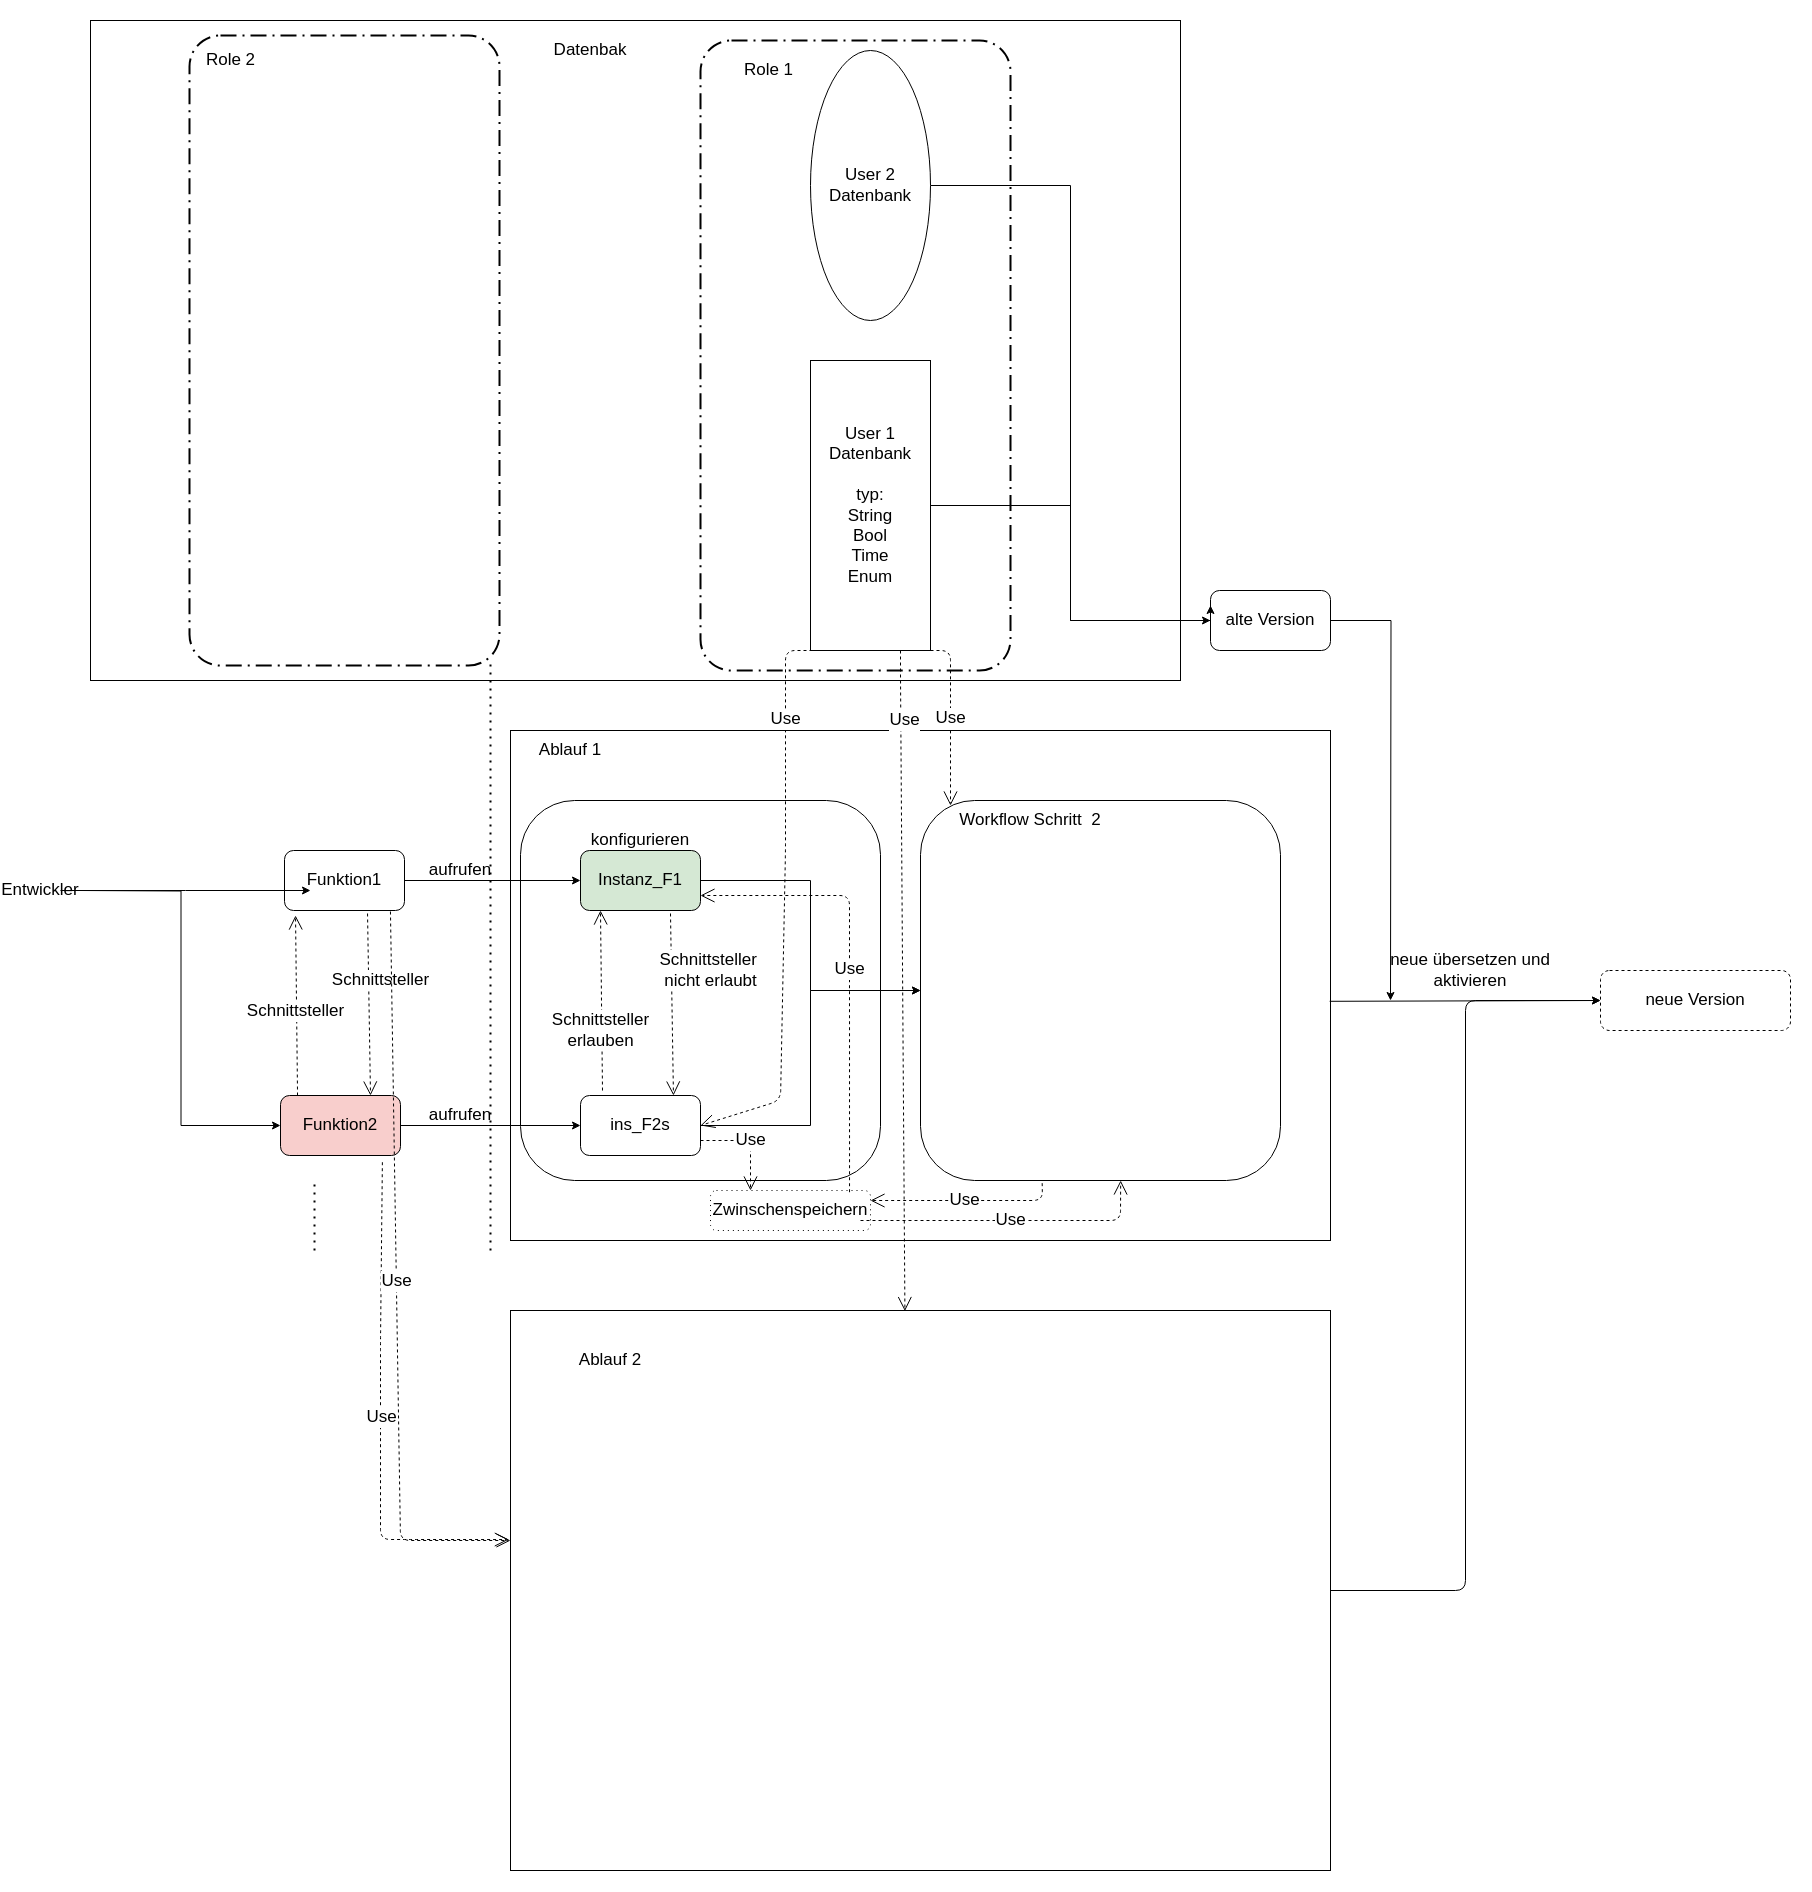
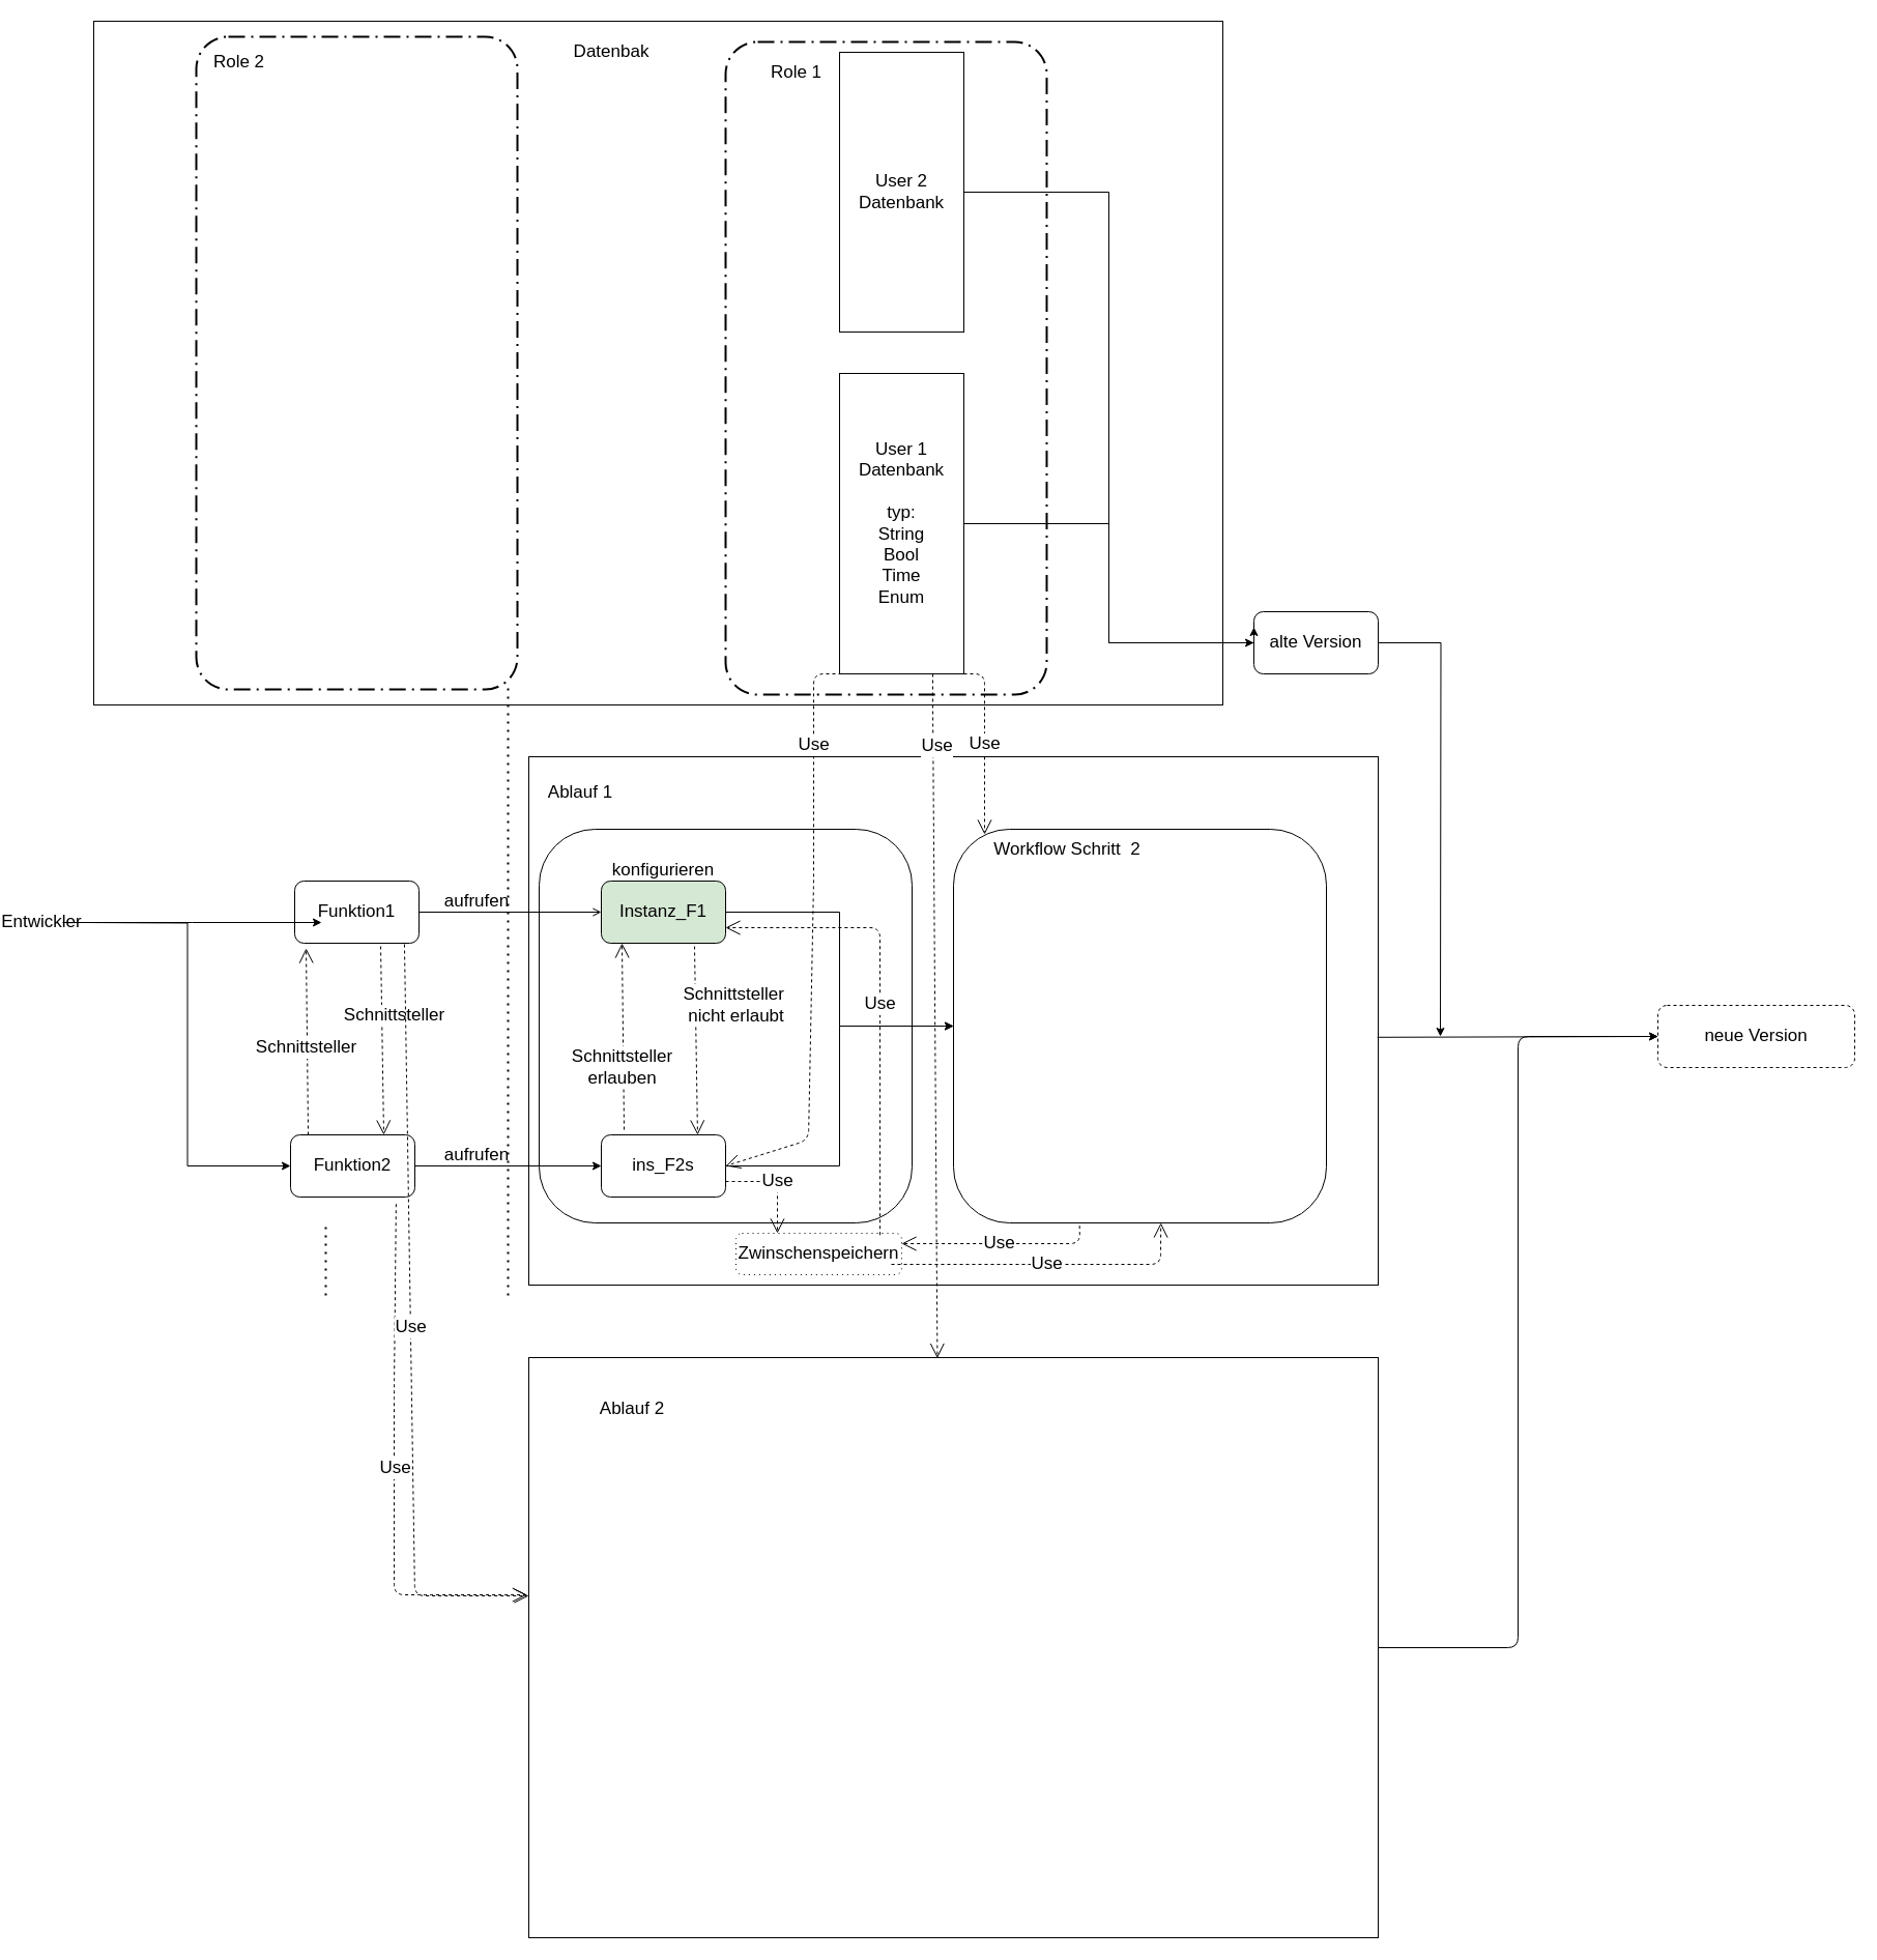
- <mxCell id="47" value="User 2&lt;br&gt;Datenbank" style="ellipse;whiteSpace=wrap;html=1;fontSize=17;" vertex="1" parent="1"><mxGeometry x="810" y="50" width="120" height="270" as="geometry" /></mxCell>
+ <mxCell id="47" value="User 2&lt;br&gt;Datenbank" style="rounded=0;whiteSpace=wrap;html=1;fontSize=17;" vertex="1" parent="1"><mxGeometry x="810" y="50" width="120" height="270" as="geometry" /></mxCell>
- <mxCell id="23" value="Ablauf 1" style="text;html=1;strokeColor=none;fillColor=none;align=center;verticalAlign=middle;whiteSpace=wrap;rounded=0;fontSize=17;" vertex="1" parent="1"><mxGeometry x="530" y="740" width="80" height="20" as="geometry" /></mxCell>
+ <mxCell id="23" value="Ablauf 1" style="text;html=1;strokeColor=none;fillColor=none;align=center;verticalAlign=middle;whiteSpace=wrap;rounded=0;fontSize=17;" vertex="1" parent="1"><mxGeometry x="520" y="755" width="80" height="20" as="geometry" /></mxCell>
- <mxCell id="5" style="edgeStyle=orthogonalEdgeStyle;rounded=0;orthogonalLoop=1;jettySize=auto;html=1;entryX=0;entryY=0.5;entryDx=0;entryDy=0;fontSize=17;" edge="1" parent="1" source="6" target="13"><mxGeometry relative="1" as="geometry" /></mxCell>
+ <mxCell id="5" style="edgeStyle=orthogonalEdgeStyle;rounded=0;orthogonalLoop=1;jettySize=auto;html=1;entryX=0;entryY=0.5;entryDx=0;entryDy=0;fontSize=17;endArrow=open;" edge="1" parent="1" source="6" target="13"><mxGeometry relative="1" as="geometry" /></mxCell>
- <mxCell id="30" value="neue übersetzen und aktivieren" style="text;html=1;strokeColor=none;fillColor=none;align=center;verticalAlign=middle;whiteSpace=wrap;rounded=0;fontSize=17;" vertex="1" parent="1"><mxGeometry x="1360" y="960" width="220" height="20" as="geometry" /></mxCell>
- <mxCell id="8" value="Funktion2" style="rounded=1;whiteSpace=wrap;html=1;fontSize=17;fillColor=#f8cecc;" vertex="1" parent="1"><mxGeometry x="280" y="1095" width="120" height="60" as="geometry" /></mxCell>
+ <mxCell id="8" value="Funktion2" style="rounded=1;whiteSpace=wrap;html=1;fontSize=17;" vertex="1" parent="1"><mxGeometry x="280" y="1095" width="120" height="60" as="geometry" /></mxCell>
